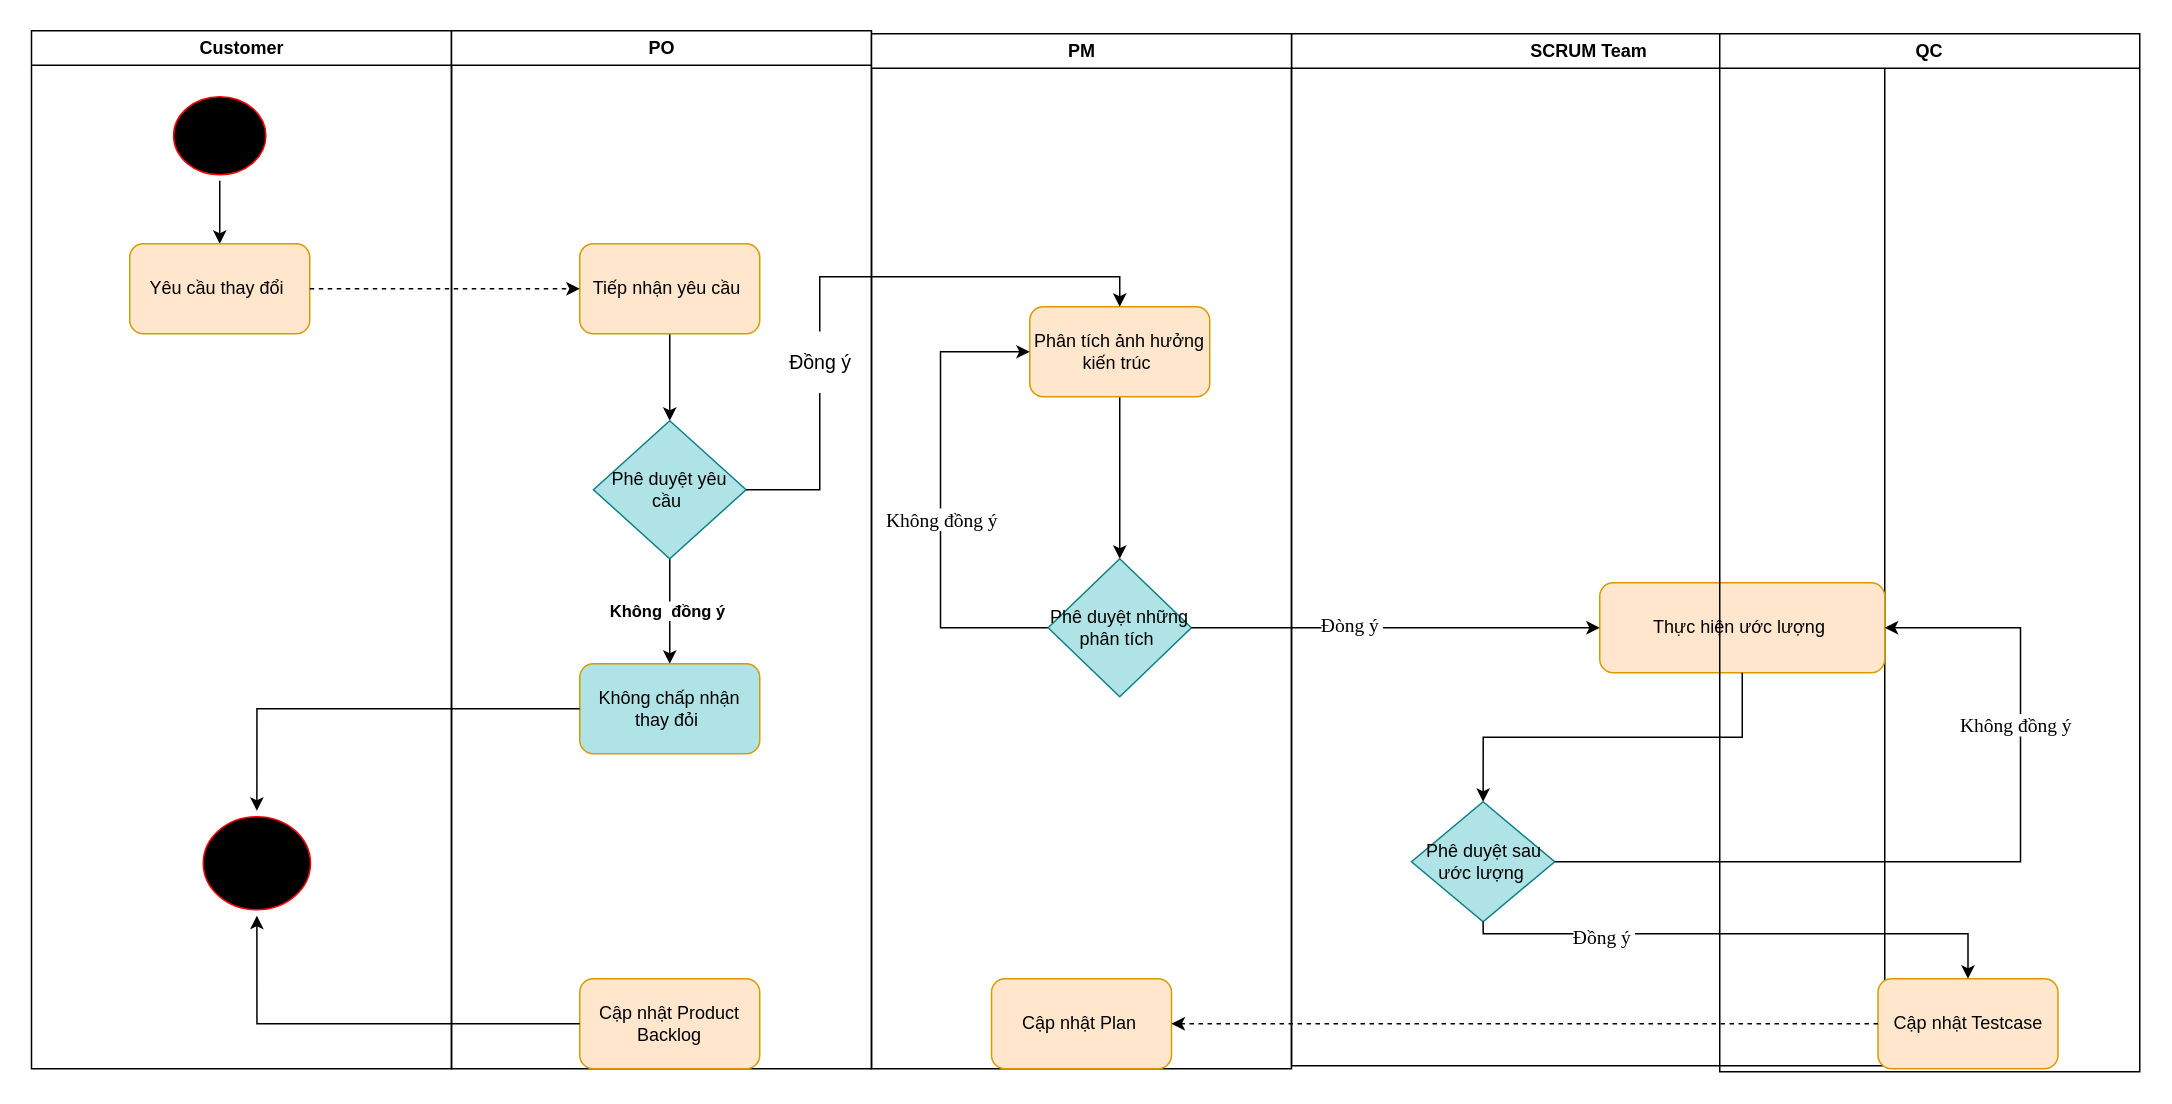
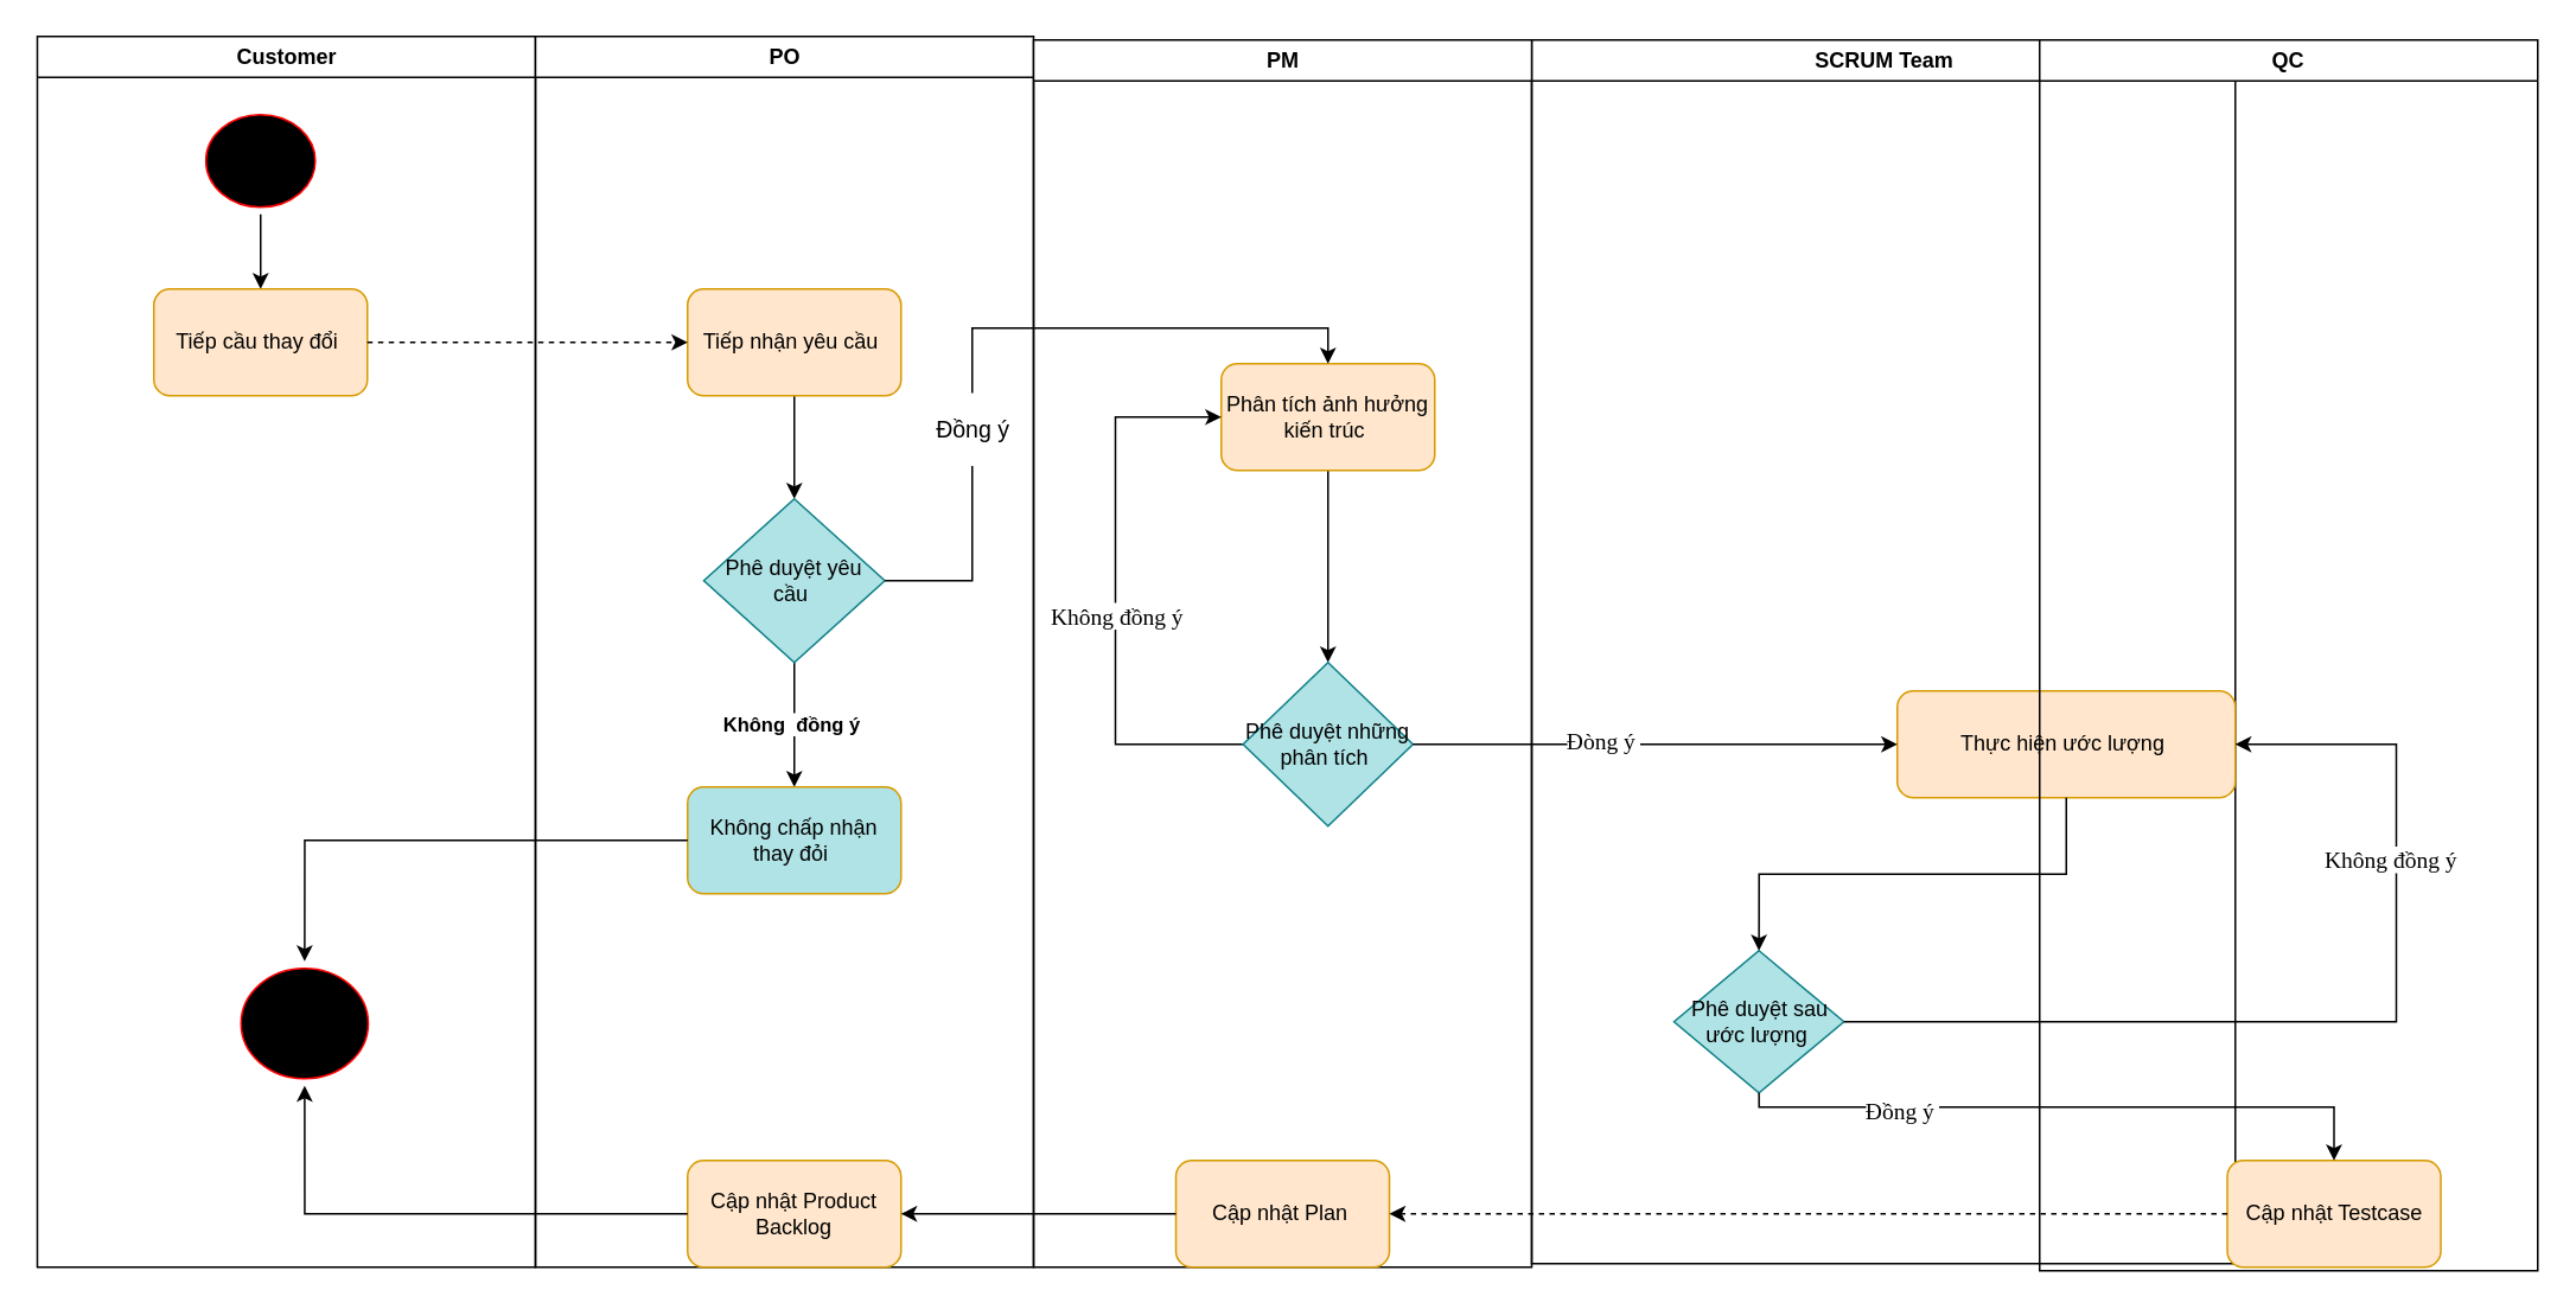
- <mxCell id="5" value="Yêu cầu thay đổi&amp;nbsp;" style="rounded=1;whiteSpace=wrap;html=1;fillColor=#ffe6cc;strokeColor=#d79b00;" vertex="1" parent="2"><mxGeometry x="65.5" y="142" width="120" height="60" as="geometry" /></mxCell>
+ <mxCell id="5" value="Tiếp cầu thay đổi&amp;nbsp;" style="rounded=1;whiteSpace=wrap;html=1;fillColor=#ffe6cc;strokeColor=#d79b00;" vertex="1" parent="2"><mxGeometry x="65.5" y="142" width="120" height="60" as="geometry" /></mxCell>
+ <mxCell id="39" style="edgeStyle=orthogonalEdgeStyle;rounded=0;orthogonalLoop=1;jettySize=auto;html=1;exitX=0;exitY=0.5;exitDx=0;exitDy=0;entryX=1;entryY=0.5;entryDx=0;entryDy=0;" edge="1" parent="1" source="21" target="13"><mxGeometry relative="1" as="geometry" /></mxCell>
